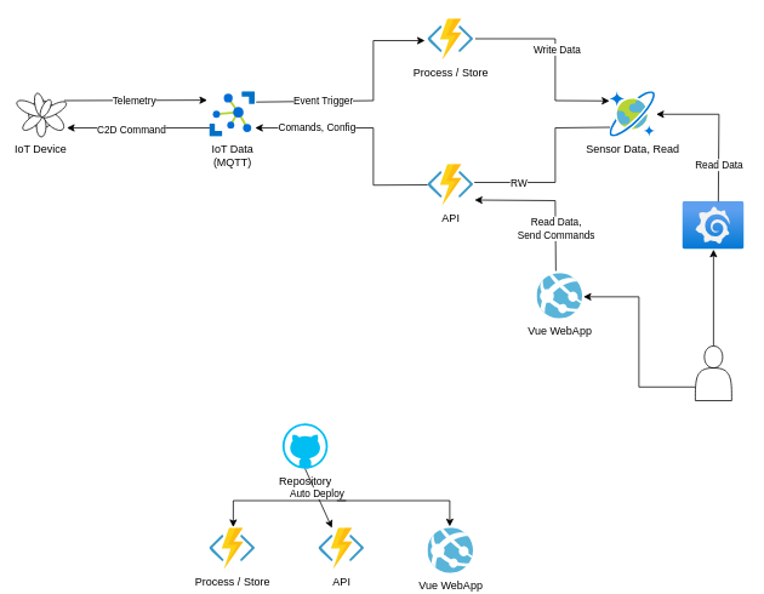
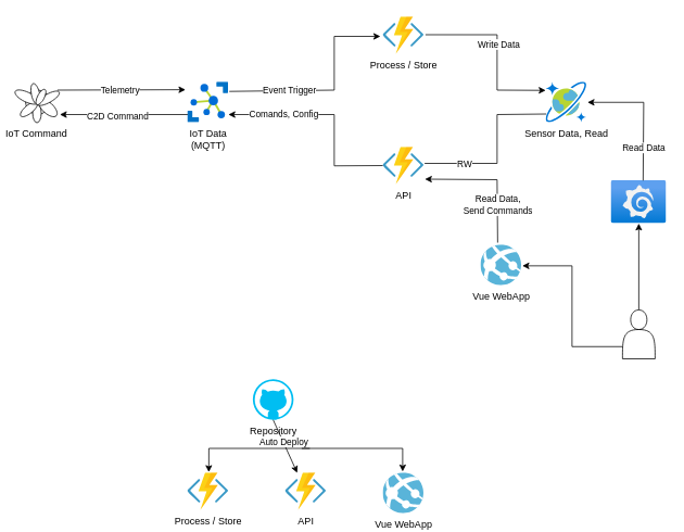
- <mxCell id="7" value="IoT Device" style="verticalLabelPosition=bottom;html=1;verticalAlign=top;align=center;shape=mxgraph.floorplan.plant;" vertex="1" parent="1"><mxGeometry x="20" y="99" width="47" height="51" as="geometry" /></mxCell>
+ <mxCell id="7" value="IoT Command" style="verticalLabelPosition=bottom;html=1;verticalAlign=top;align=center;shape=mxgraph.floorplan.plant;" vertex="1" parent="1"><mxGeometry x="20" y="99" width="47" height="51" as="geometry" /></mxCell>
